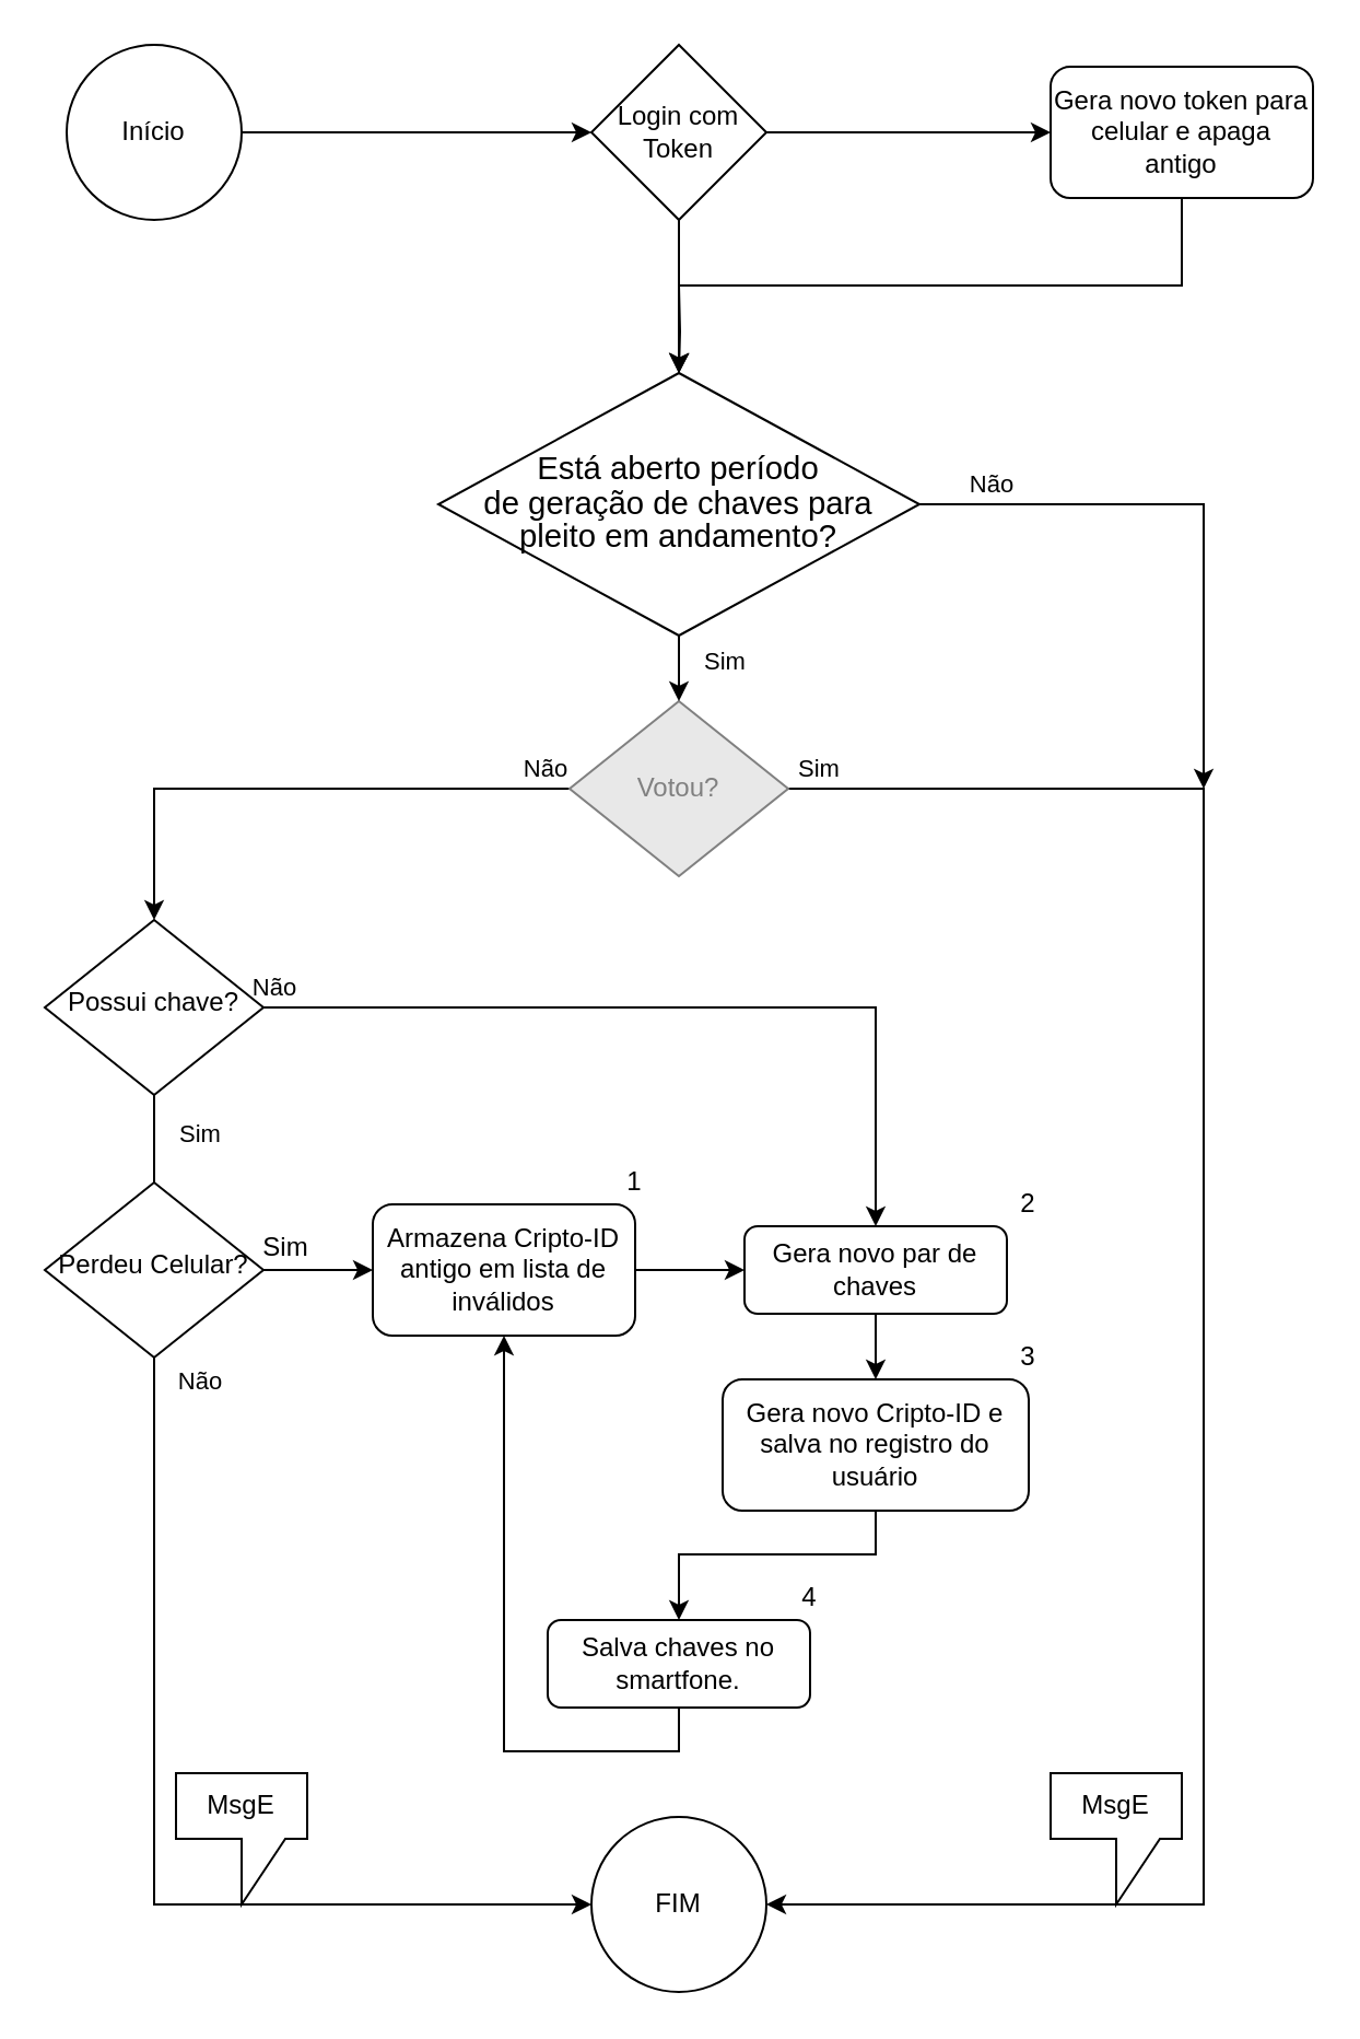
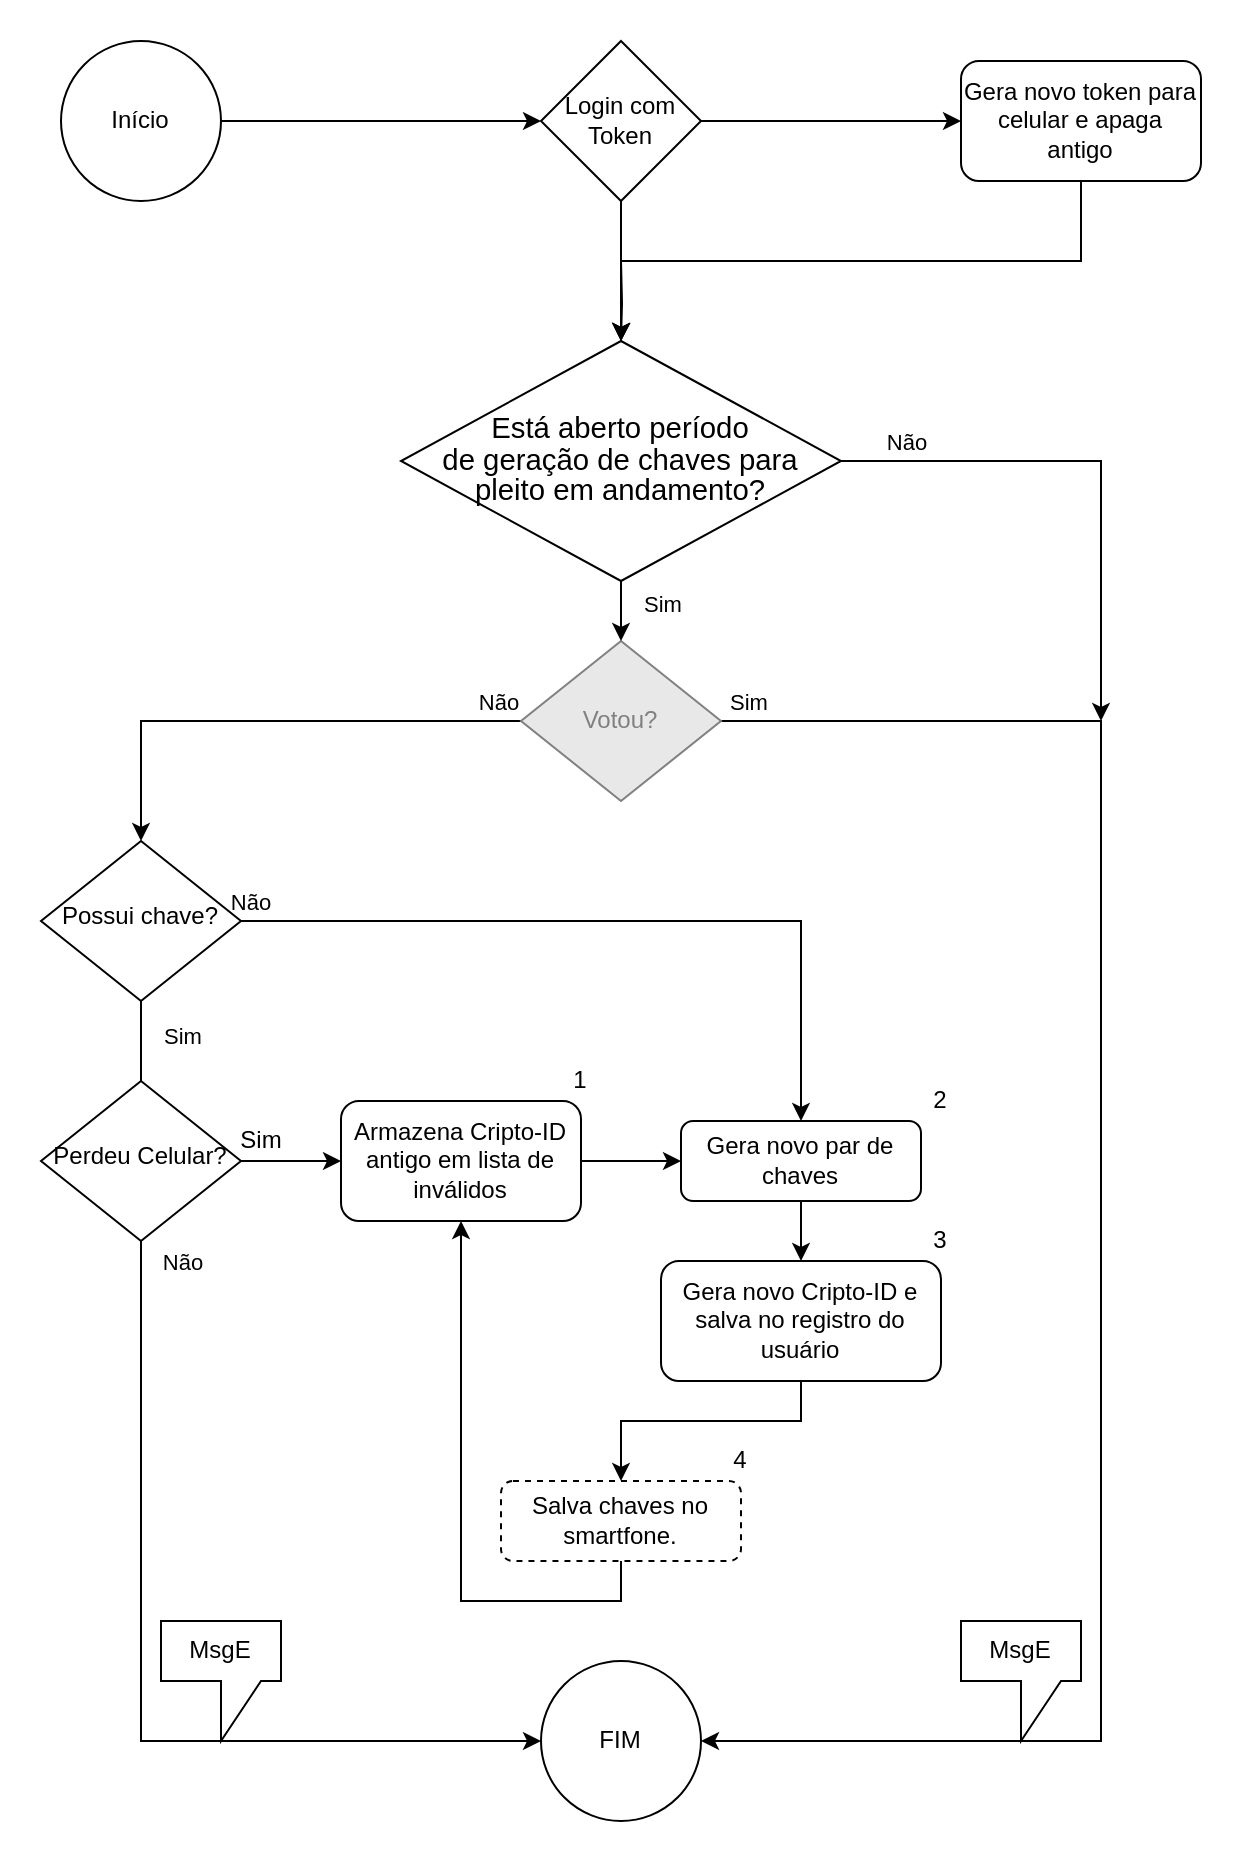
- <mxCell id="16" value="Salva chaves no smartfone." style="rounded=1;whiteSpace=wrap;html=1;" parent="1" vertex="1"><mxGeometry x="250" y="740" width="120" height="40" as="geometry" /></mxCell>
+ <mxCell id="16" value="Salva chaves no smartfone." style="rounded=1;whiteSpace=wrap;html=1;dashed=1;" parent="1" vertex="1"><mxGeometry x="250" y="740" width="120" height="40" as="geometry" /></mxCell>
